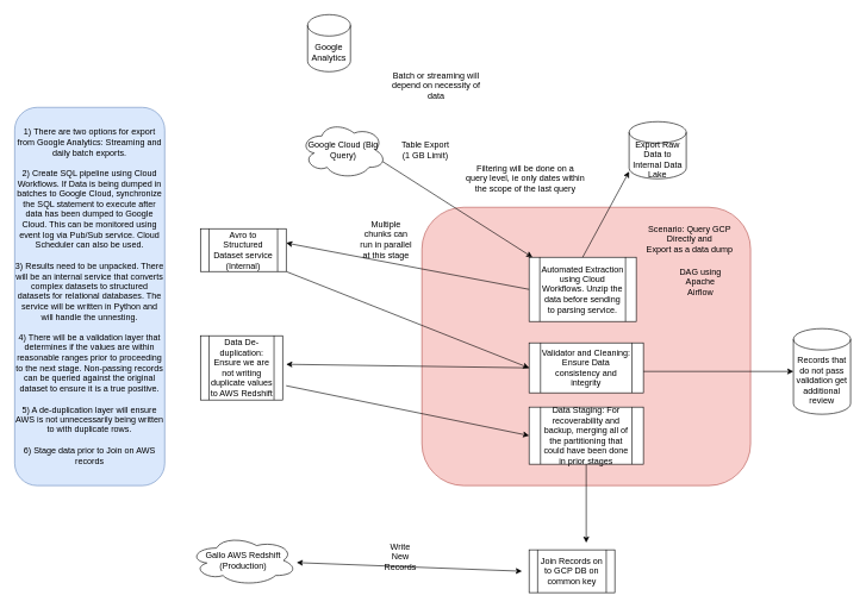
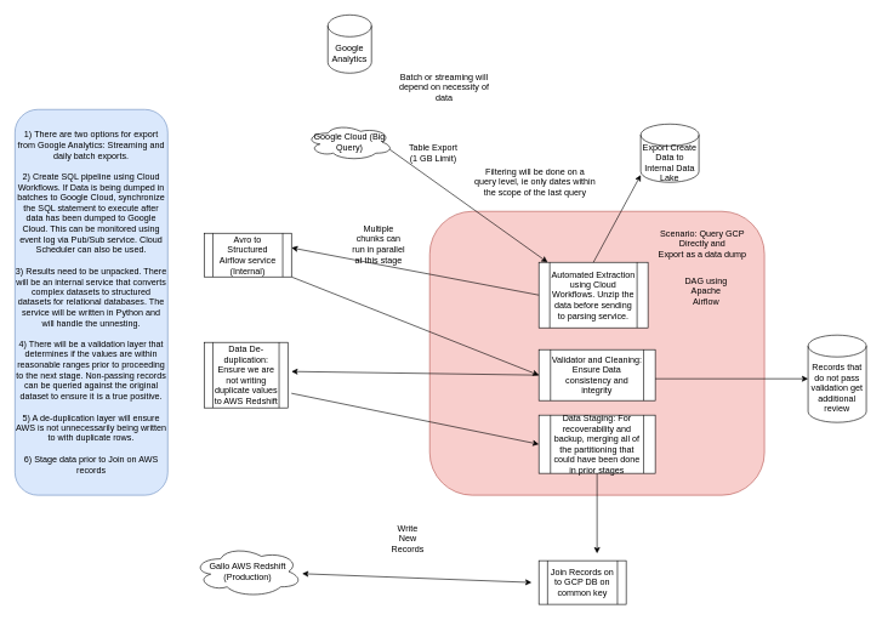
- <mxCell id="2" value="Google Analytics" style="shape=cylinder3;whiteSpace=wrap;html=1;boundedLbl=1;backgroundOutline=1;size=15;" vertex="1" parent="1"><mxGeometry x="430" y="20" width="60" height="80" as="geometry" /></mxCell>
+ <mxCell id="2" value="Google Analytics" style="shape=cylinder3;whiteSpace=wrap;html=1;boundedLbl=1;backgroundOutline=1;size=15;" vertex="1" parent="1"><mxGeometry x="450" y="20" width="60" height="80" as="geometry" /></mxCell>
- <mxCell id="5" value="&lt;span&gt;Google Cloud (Big Query)&lt;/span&gt;" style="ellipse;shape=cloud;whiteSpace=wrap;html=1;" vertex="1" parent="1"><mxGeometry x="420" y="170" width="120" height="80" as="geometry" /></mxCell>
+ <mxCell id="5" value="&lt;span&gt;Google Cloud (Big Query)&lt;/span&gt;" style="ellipse;shape=cloud;whiteSpace=wrap;html=1;" vertex="1" parent="1"><mxGeometry x="420" y="170" width="120" height="50" as="geometry" /></mxCell>
- <mxCell id="18" value="Export Raw Data to Internal Data Lake" style="shape=cylinder3;whiteSpace=wrap;html=1;boundedLbl=1;backgroundOutline=1;size=15;" vertex="1" parent="1"><mxGeometry x="880" y="170" width="80" height="80" as="geometry" /></mxCell>
+ <mxCell id="18" value="Export Create Data to Internal Data Lake" style="shape=cylinder3;whiteSpace=wrap;html=1;boundedLbl=1;backgroundOutline=1;size=15;" vertex="1" parent="1"><mxGeometry x="880" y="170" width="80" height="80" as="geometry" /></mxCell>
- <mxCell id="30" value="Multiple chunks can run in parallel at this stage" style="text;html=1;strokeColor=none;fillColor=none;align=center;verticalAlign=middle;whiteSpace=wrap;rounded=0;" vertex="1" parent="1"><mxGeometry x="500" y="310" width="80" height="50" as="geometry" /></mxCell>
+ <mxCell id="30" value="Multiple chunks can run in parallel at this stage" style="text;html=1;strokeColor=none;fillColor=none;align=center;verticalAlign=middle;whiteSpace=wrap;rounded=0;" vertex="1" parent="1"><mxGeometry x="480" y="310" width="80" height="50" as="geometry" /></mxCell>
- <mxCell id="14" value="&lt;span&gt;Avro to Structured Dataset service (Internal)&lt;/span&gt;" style="shape=process;whiteSpace=wrap;html=1;backgroundOutline=1;" vertex="1" parent="1"><mxGeometry x="280" y="320" width="120" height="60" as="geometry" /></mxCell>
+ <mxCell id="14" value="&lt;span&gt;Avro to Structured Airflow service (Internal)&lt;/span&gt;" style="shape=process;whiteSpace=wrap;html=1;backgroundOutline=1;" vertex="1" parent="1"><mxGeometry x="280" y="320" width="120" height="60" as="geometry" /></mxCell>
- <mxCell id="29" value="DAG using Apache Airflow" style="text;html=1;strokeColor=none;fillColor=none;align=center;verticalAlign=middle;whiteSpace=wrap;rounded=0;" vertex="1" parent="1"><mxGeometry x="940" y="385" width="80" height="20" as="geometry" /></mxCell>
+ <mxCell id="29" value="DAG using Apache Airflow" style="text;html=1;strokeColor=none;fillColor=none;align=center;verticalAlign=middle;whiteSpace=wrap;rounded=0;" vertex="1" parent="1"><mxGeometry x="930" y="390" width="80" height="20" as="geometry" /></mxCell>
- <mxCell id="28" value="Write New Records" style="text;html=1;strokeColor=none;fillColor=none;align=center;verticalAlign=middle;whiteSpace=wrap;rounded=0;" vertex="1" parent="1"><mxGeometry x="540" y="770" width="40" height="20" as="geometry" /></mxCell>
+ <mxCell id="28" value="Write New Records" style="text;html=1;strokeColor=none;fillColor=none;align=center;verticalAlign=middle;whiteSpace=wrap;rounded=0;" vertex="1" parent="1"><mxGeometry x="540" y="730" width="40" height="20" as="geometry" /></mxCell>
